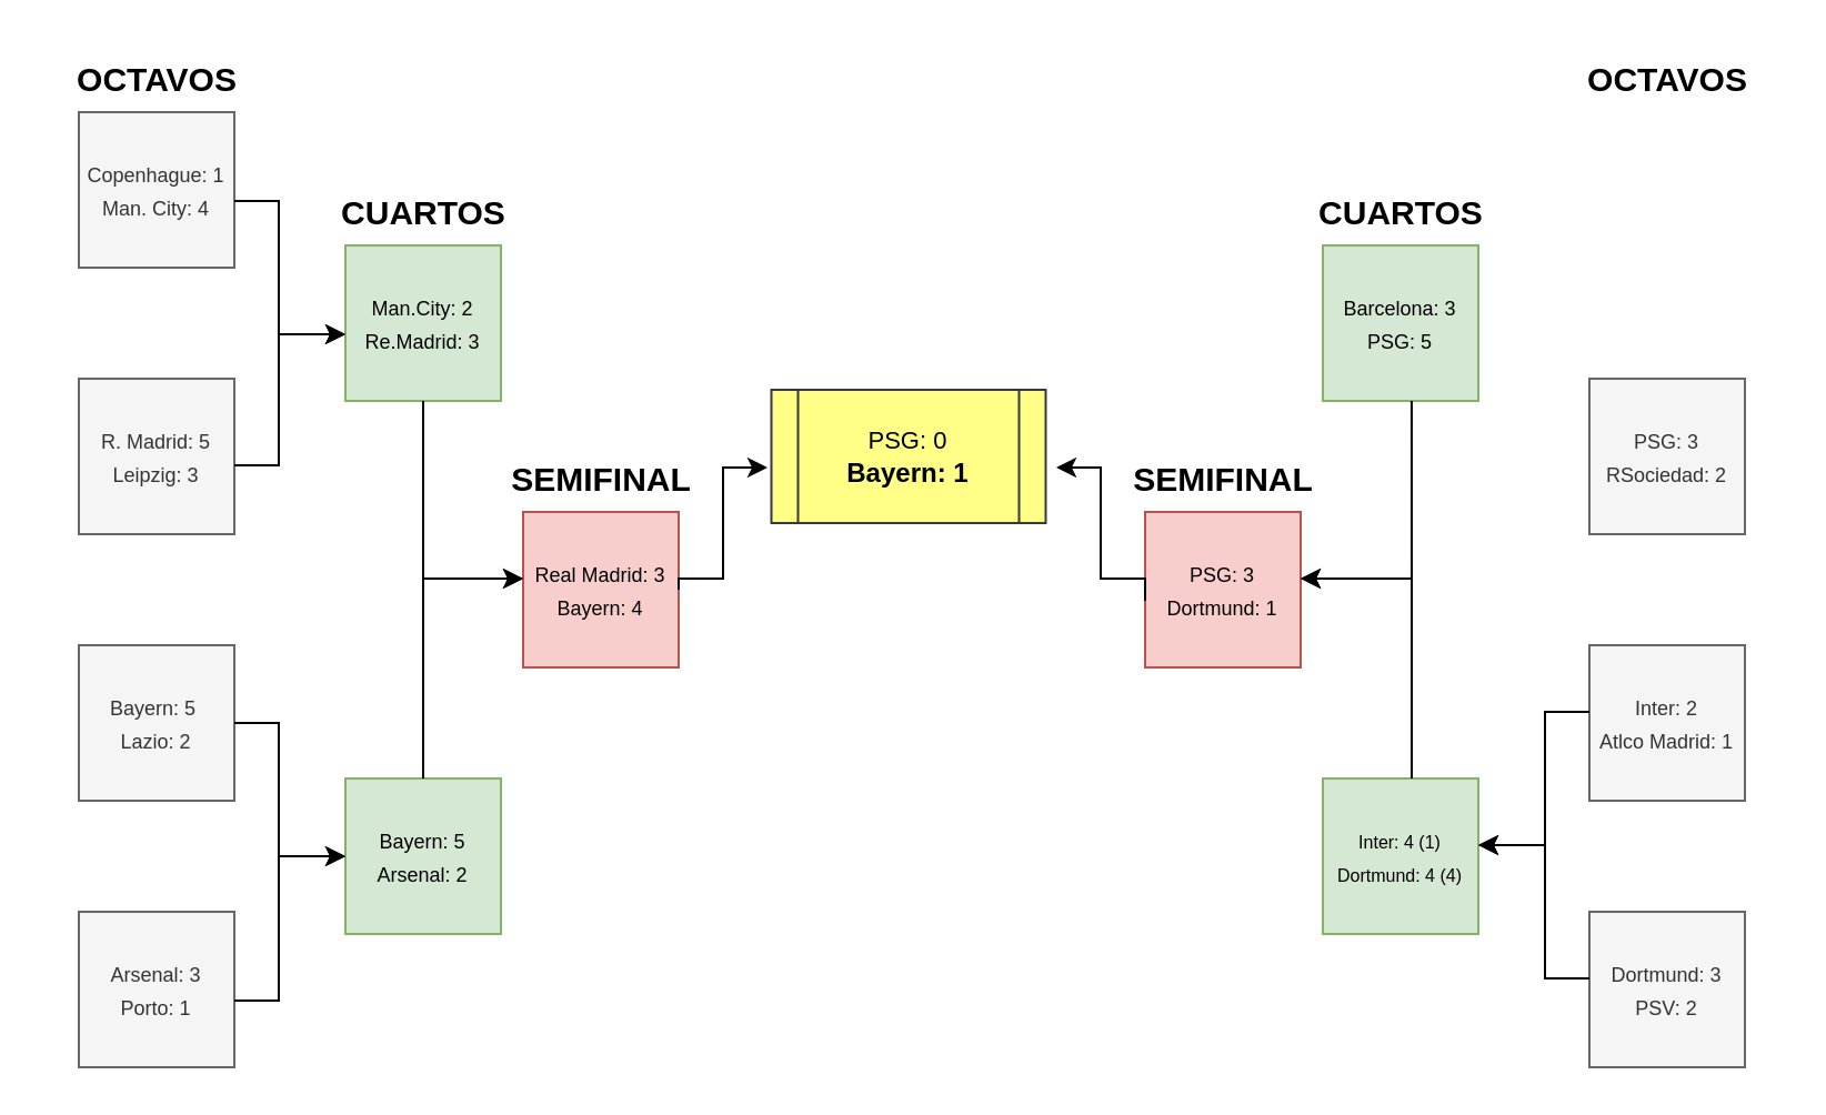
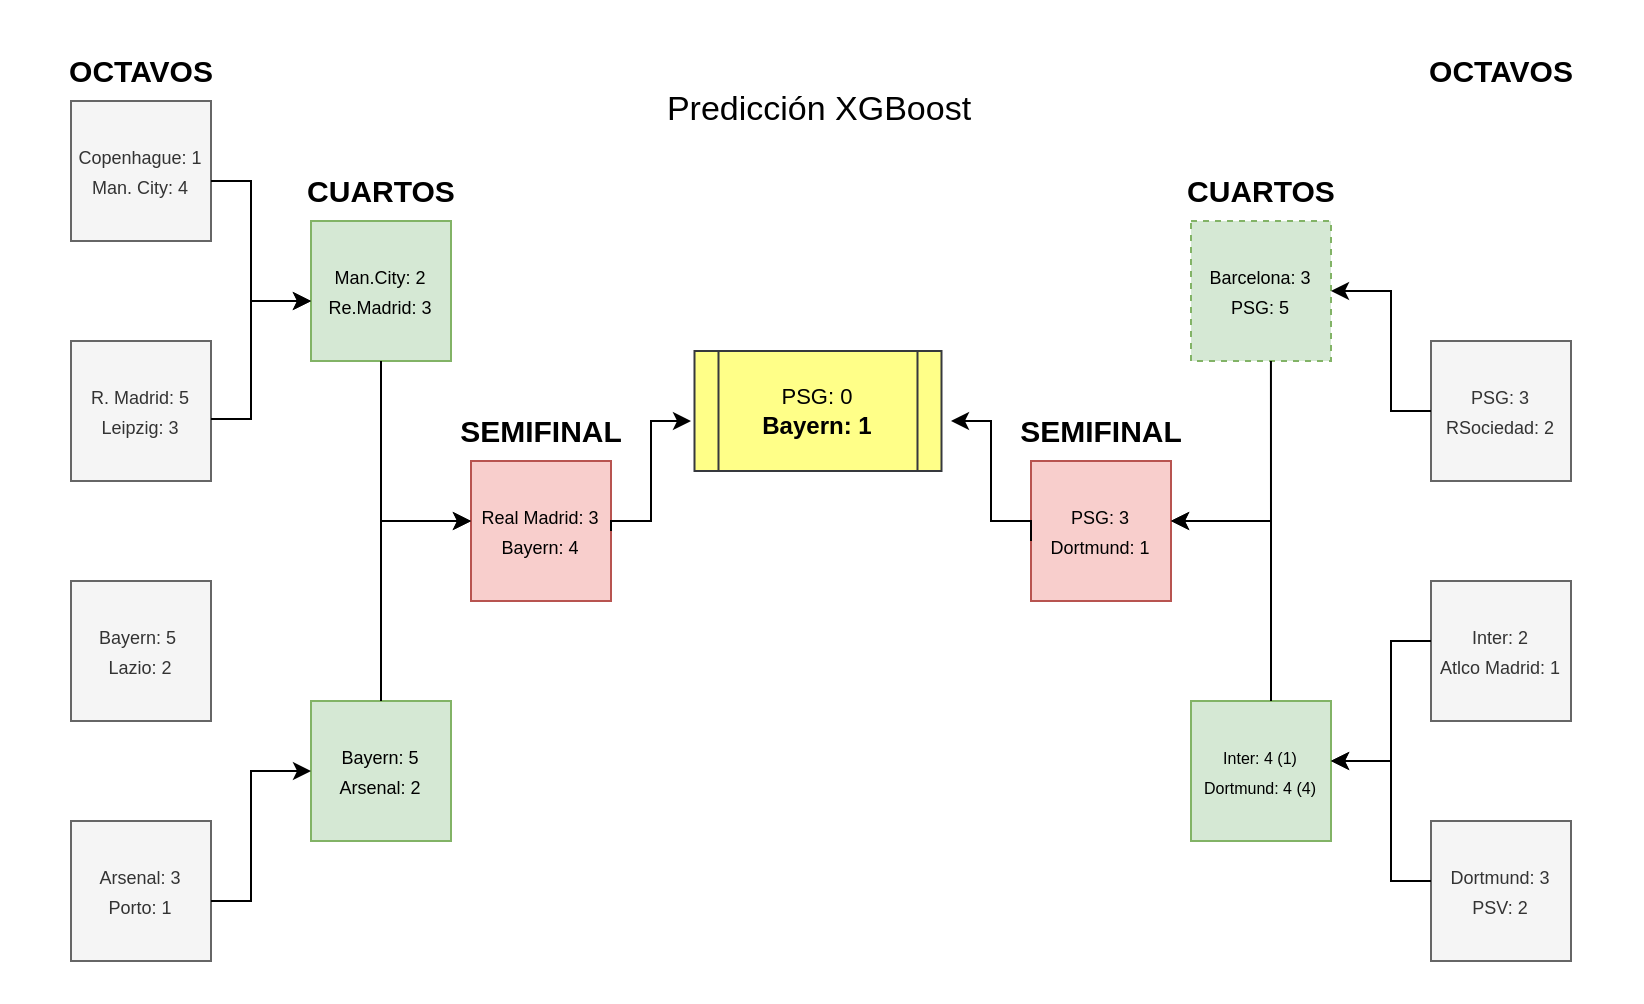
+ <mxCell id="35" value="Predicción XGBoost" style="text;html=1;align=center;verticalAlign=middle;resizable=0;points=[];autosize=1;strokeColor=none;fillColor=none;fontSize=17;" parent="1" vertex="1"><mxGeometry x="318.5" y="40" width="180" height="30" as="geometry" /></mxCell>
- <mxCell id="11" value="&lt;font style=&quot;font-size: 9px;&quot;&gt;Barcelona: 3&lt;br&gt;PSG: 5&lt;/font&gt;" style="whiteSpace=wrap;html=1;aspect=fixed;fillColor=#d5e8d4;strokeColor=#82b366;" parent="1" vertex="1"><mxGeometry x="595" y="110" width="70" height="70" as="geometry" /></mxCell>
+ <mxCell id="11" value="&lt;font style=&quot;font-size: 9px;&quot;&gt;Barcelona: 3&lt;br&gt;PSG: 5&lt;/font&gt;" style="whiteSpace=wrap;html=1;aspect=fixed;fillColor=#d5e8d4;strokeColor=#82b366;dashed=1;" parent="1" vertex="1"><mxGeometry x="595" y="110" width="70" height="70" as="geometry" /></mxCell>
+ <mxCell id="25" value="" style="endArrow=classic;html=1;rounded=0;edgeStyle=orthogonalEdgeStyle;entryX=1;entryY=0.5;entryDx=0;entryDy=0;exitX=0;exitY=0.5;exitDx=0;exitDy=0;" parent="1" source="8" target="11" edge="1"><mxGeometry width="50" height="50" relative="1" as="geometry"><mxPoint x="725" y="95" as="sourcePoint" /><mxPoint x="675" y="155" as="targetPoint" /><Array as="points"><mxPoint x="695" y="205" /><mxPoint x="695" y="145" /></Array></mxGeometry></mxCell>
- <mxCell id="16" value="" style="endArrow=classic;html=1;rounded=0;edgeStyle=orthogonalEdgeStyle;entryX=0;entryY=0.5;entryDx=0;entryDy=0;exitX=1;exitY=0.5;exitDx=0;exitDy=0;" parent="1" source="4" target="10" edge="1"><mxGeometry width="50" height="50" relative="1" as="geometry"><mxPoint x="105" y="340" as="sourcePoint" /><mxPoint x="155" y="290" as="targetPoint" /><Array as="points"><mxPoint x="125" y="325" /><mxPoint x="125" y="385" /></Array></mxGeometry></mxCell>
